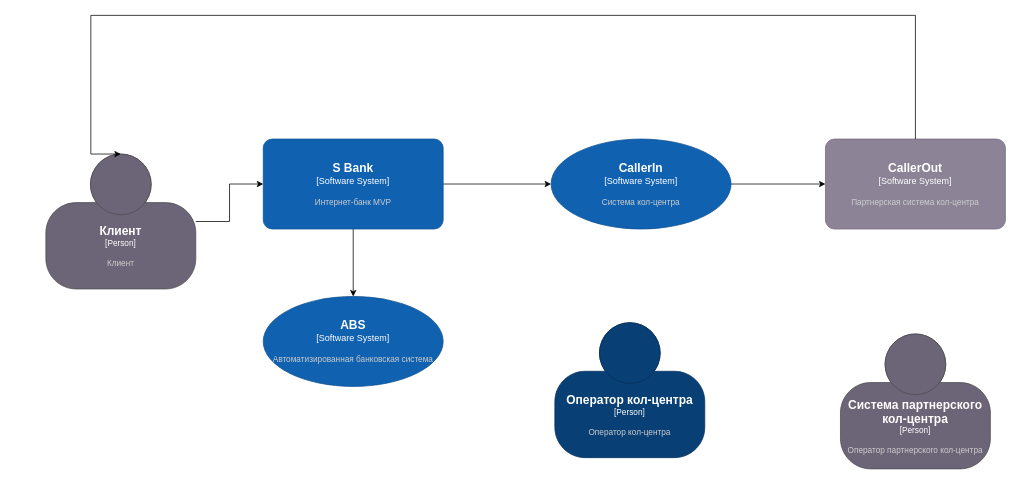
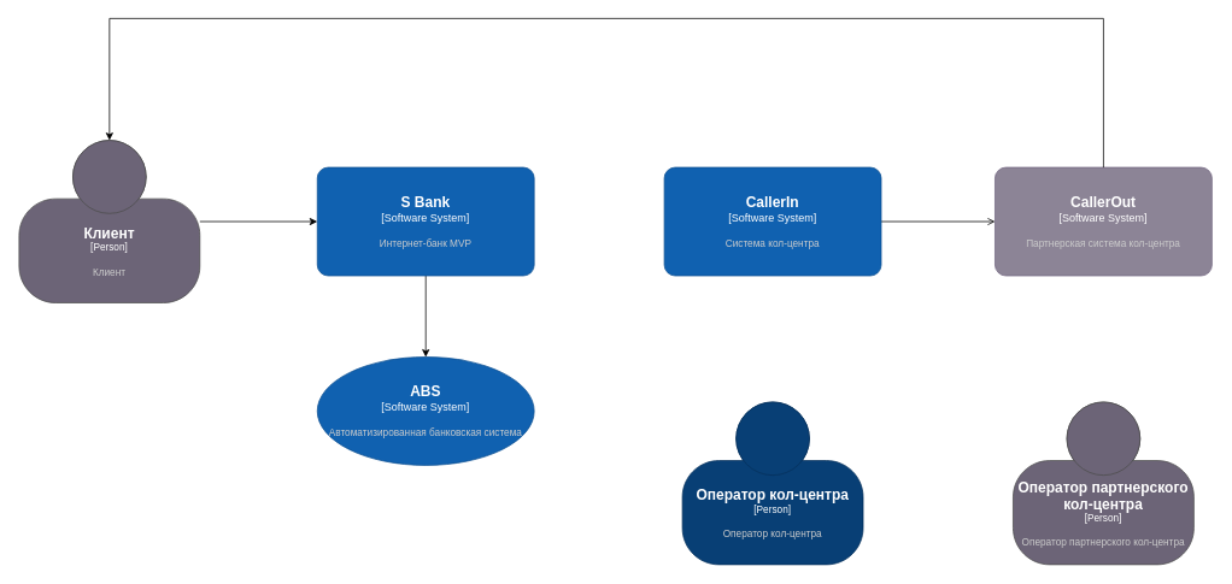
- <mxCell id="4" style="edgeStyle=orthogonalEdgeStyle;rounded=0;orthogonalLoop=1;jettySize=auto;html=1;" edge="1" parent="1" source="6" target="8"><mxGeometry relative="1" as="geometry" /></mxCell>
- <mxCell id="8" value="&lt;font style=&quot;font-size: 16px&quot;&gt;&lt;b&gt;CallerIn&lt;/b&gt;&lt;/font&gt;&lt;div&gt;[Software System]&lt;/div&gt;&lt;br&gt;&lt;div&gt;&lt;font style=&quot;font-size: 11px&quot;&gt;&lt;font color=&quot;#cccccc&quot;&gt;Система кол-центра&lt;/font&gt;&lt;/div&gt;" style="ellipse;whiteSpace=wrap;html=1;labelBackgroundColor=none;fillColor=#1061B0;fontColor=#ffffff;align=center;arcSize=10;strokeColor=#0D5091;metaEdit=1;resizable=0;points=[[0.25,0,0],[0.5,0,0],[0.75,0,0],[1,0.25,0],[1,0.5,0],[1,0.75,0],[0.75,1,0],[0.5,1,0],[0.25,1,0],[0,0.75,0],[0,0.5,0],[0,0.25,0]];" vertex="1" parent="1"><mxGeometry x="734" y="185" width="240" height="120" as="geometry" /></mxCell>
+ <mxCell id="8" value="&lt;font style=&quot;font-size: 16px&quot;&gt;&lt;b&gt;CallerIn&lt;/b&gt;&lt;/font&gt;&lt;div&gt;[Software System]&lt;/div&gt;&lt;br&gt;&lt;div&gt;&lt;font style=&quot;font-size: 11px&quot;&gt;&lt;font color=&quot;#cccccc&quot;&gt;Система кол-центра&lt;/font&gt;&lt;/div&gt;" style="rounded=1;whiteSpace=wrap;html=1;labelBackgroundColor=none;fillColor=#1061B0;fontColor=#ffffff;align=center;arcSize=10;strokeColor=#0D5091;metaEdit=1;resizable=0;points=[[0.25,0,0],[0.5,0,0],[0.75,0,0],[1,0.25,0],[1,0.5,0],[1,0.75,0],[0.75,1,0],[0.5,1,0],[0.25,1,0],[0,0.75,0],[0,0.5,0],[0,0.25,0]];" vertex="1" parent="1"><mxGeometry x="734" y="185" width="240" height="120" as="geometry" /></mxCell>
- <mxCell id="7" style="edgeStyle=orthogonalEdgeStyle;rounded=0;orthogonalLoop=1;jettySize=auto;html=1;" edge="1" parent="1" source="8" target="9"><mxGeometry relative="1" as="geometry" /></mxCell>
+ <mxCell id="7" style="edgeStyle=orthogonalEdgeStyle;rounded=0;orthogonalLoop=1;jettySize=auto;html=1;endArrow=open;" edge="1" parent="1" source="8" target="9"><mxGeometry relative="1" as="geometry" /></mxCell>
- <mxCell id="3" value="&lt;font style=&quot;font-size: 16px&quot;&gt;&lt;b&gt;Клиент&lt;/b&gt;&lt;/font&gt;&lt;div&gt;[Person]&lt;/div&gt;&lt;br&gt;&lt;div&gt;&lt;font style=&quot;font-size: 11px&quot;&gt;&lt;font color=&quot;#cccccc&quot;&gt;Клиент&lt;/font&gt;&lt;/div&gt;" style="html=1;fontSize=11;dashed=0;whiteSpace=wrap;fillColor=#6C6477;strokeColor=#4D4D4D;fontColor=#ffffff;shape=mxgraph.c4.person2;align=center;metaEdit=1;points=[[0.5,0,0],[1,0.5,0],[1,0.75,0],[0.75,1,0],[0.5,1,0],[0.25,1,0],[0,0.75,0],[0,0.5,0]];resizable=0;verticalAlign=middle;fontFamily=Helvetica;" vertex="1" parent="1"><mxGeometry x="60" y="205" width="200" height="180" as="geometry" /></mxCell>
+ <mxCell id="3" value="&lt;font style=&quot;font-size: 16px&quot;&gt;&lt;b&gt;Клиент&lt;/b&gt;&lt;/font&gt;&lt;div&gt;[Person]&lt;/div&gt;&lt;br&gt;&lt;div&gt;&lt;font style=&quot;font-size: 11px&quot;&gt;&lt;font color=&quot;#cccccc&quot;&gt;Клиент&lt;/font&gt;&lt;/div&gt;" style="html=1;fontSize=11;dashed=0;whiteSpace=wrap;fillColor=#6C6477;strokeColor=#4D4D4D;fontColor=#ffffff;shape=mxgraph.c4.person2;align=center;metaEdit=1;points=[[0.5,0,0],[1,0.5,0],[1,0.75,0],[0.75,1,0],[0.5,1,0],[0.25,1,0],[0,0.75,0],[0,0.5,0]];resizable=0;verticalAlign=middle;fontFamily=Helvetica;" vertex="1" parent="1"><mxGeometry x="20" y="155" width="200" height="180" as="geometry" /></mxCell>
- <mxCell id="13" value="&lt;font style=&quot;font-size: 16px&quot;&gt;&lt;b&gt;Оператор кол-центра&lt;/b&gt;&lt;/font&gt;&lt;div&gt;[Person]&lt;/div&gt;&lt;br&gt;&lt;div&gt;&lt;font style=&quot;font-size: 11px&quot;&gt;&lt;font color=&quot;#cccccc&quot;&gt;Оператор кол-центра&lt;/font&gt;&lt;/div&gt;" style="html=1;fontSize=11;dashed=0;whiteSpace=wrap;fillColor=#083F75;strokeColor=#06315C;fontColor=#ffffff;shape=mxgraph.c4.person2;align=center;metaEdit=1;points=[[0.5,0,0],[1,0.5,0],[1,0.75,0],[0.75,1,0],[0.5,1,0],[0.25,1,0],[0,0.75,0],[0,0.5,0]];resizable=0;" vertex="1" parent="1"><mxGeometry x="739" y="430" width="200" height="180" as="geometry" /></mxCell>
+ <mxCell id="13" value="&lt;font style=&quot;font-size: 16px&quot;&gt;&lt;b&gt;Оператор кол-центра&lt;/b&gt;&lt;/font&gt;&lt;div&gt;[Person]&lt;/div&gt;&lt;br&gt;&lt;div&gt;&lt;font style=&quot;font-size: 11px&quot;&gt;&lt;font color=&quot;#cccccc&quot;&gt;Оператор кол-центра&lt;/font&gt;&lt;/div&gt;" style="html=1;fontSize=11;dashed=0;whiteSpace=wrap;fillColor=#083F75;strokeColor=#06315C;fontColor=#ffffff;shape=mxgraph.c4.person2;align=center;metaEdit=1;points=[[0.5,0,0],[1,0.5,0],[1,0.75,0],[0.75,1,0],[0.5,1,0],[0.25,1,0],[0,0.75,0],[0,0.5,0]];resizable=0;" vertex="1" parent="1"><mxGeometry x="754" y="445" width="200" height="180" as="geometry" /></mxCell>
- <mxCell id="12" value="&lt;font style=&quot;font-size: 16px&quot;&gt;&lt;b&gt;Система партнерского кол-центра&lt;/b&gt;&lt;/font&gt;&lt;div&gt;[Person]&lt;/div&gt;&lt;br&gt;&lt;div&gt;&lt;font style=&quot;font-size: 11px&quot;&gt;&lt;font color=&quot;#cccccc&quot;&gt;Оператор партнерского кол-центра&lt;/font&gt;&lt;/div&gt;" style="html=1;fontSize=11;dashed=0;whiteSpace=wrap;fillColor=#6C6477;strokeColor=#4D4D4D;fontColor=#ffffff;shape=mxgraph.c4.person2;align=center;metaEdit=1;points=[[0.5,0,0],[1,0.5,0],[1,0.75,0],[0.75,1,0],[0.5,1,0],[0.25,1,0],[0,0.75,0],[0,0.5,0]];resizable=0;" vertex="1" parent="1"><mxGeometry x="1120" y="445" width="200" height="180" as="geometry" /></mxCell>
+ <mxCell id="12" value="&lt;font style=&quot;font-size: 16px&quot;&gt;&lt;b&gt;Оператор партнерского кол-центра&lt;/b&gt;&lt;/font&gt;&lt;div&gt;[Person]&lt;/div&gt;&lt;br&gt;&lt;div&gt;&lt;font style=&quot;font-size: 11px&quot;&gt;&lt;font color=&quot;#cccccc&quot;&gt;Оператор партнерского кол-центра&lt;/font&gt;&lt;/div&gt;" style="html=1;fontSize=11;dashed=0;whiteSpace=wrap;fillColor=#6C6477;strokeColor=#4D4D4D;fontColor=#ffffff;shape=mxgraph.c4.person2;align=center;metaEdit=1;points=[[0.5,0,0],[1,0.5,0],[1,0.75,0],[0.75,1,0],[0.5,1,0],[0.25,1,0],[0,0.75,0],[0,0.5,0]];resizable=0;" vertex="1" parent="1"><mxGeometry x="1120" y="445" width="200" height="180" as="geometry" /></mxCell>
